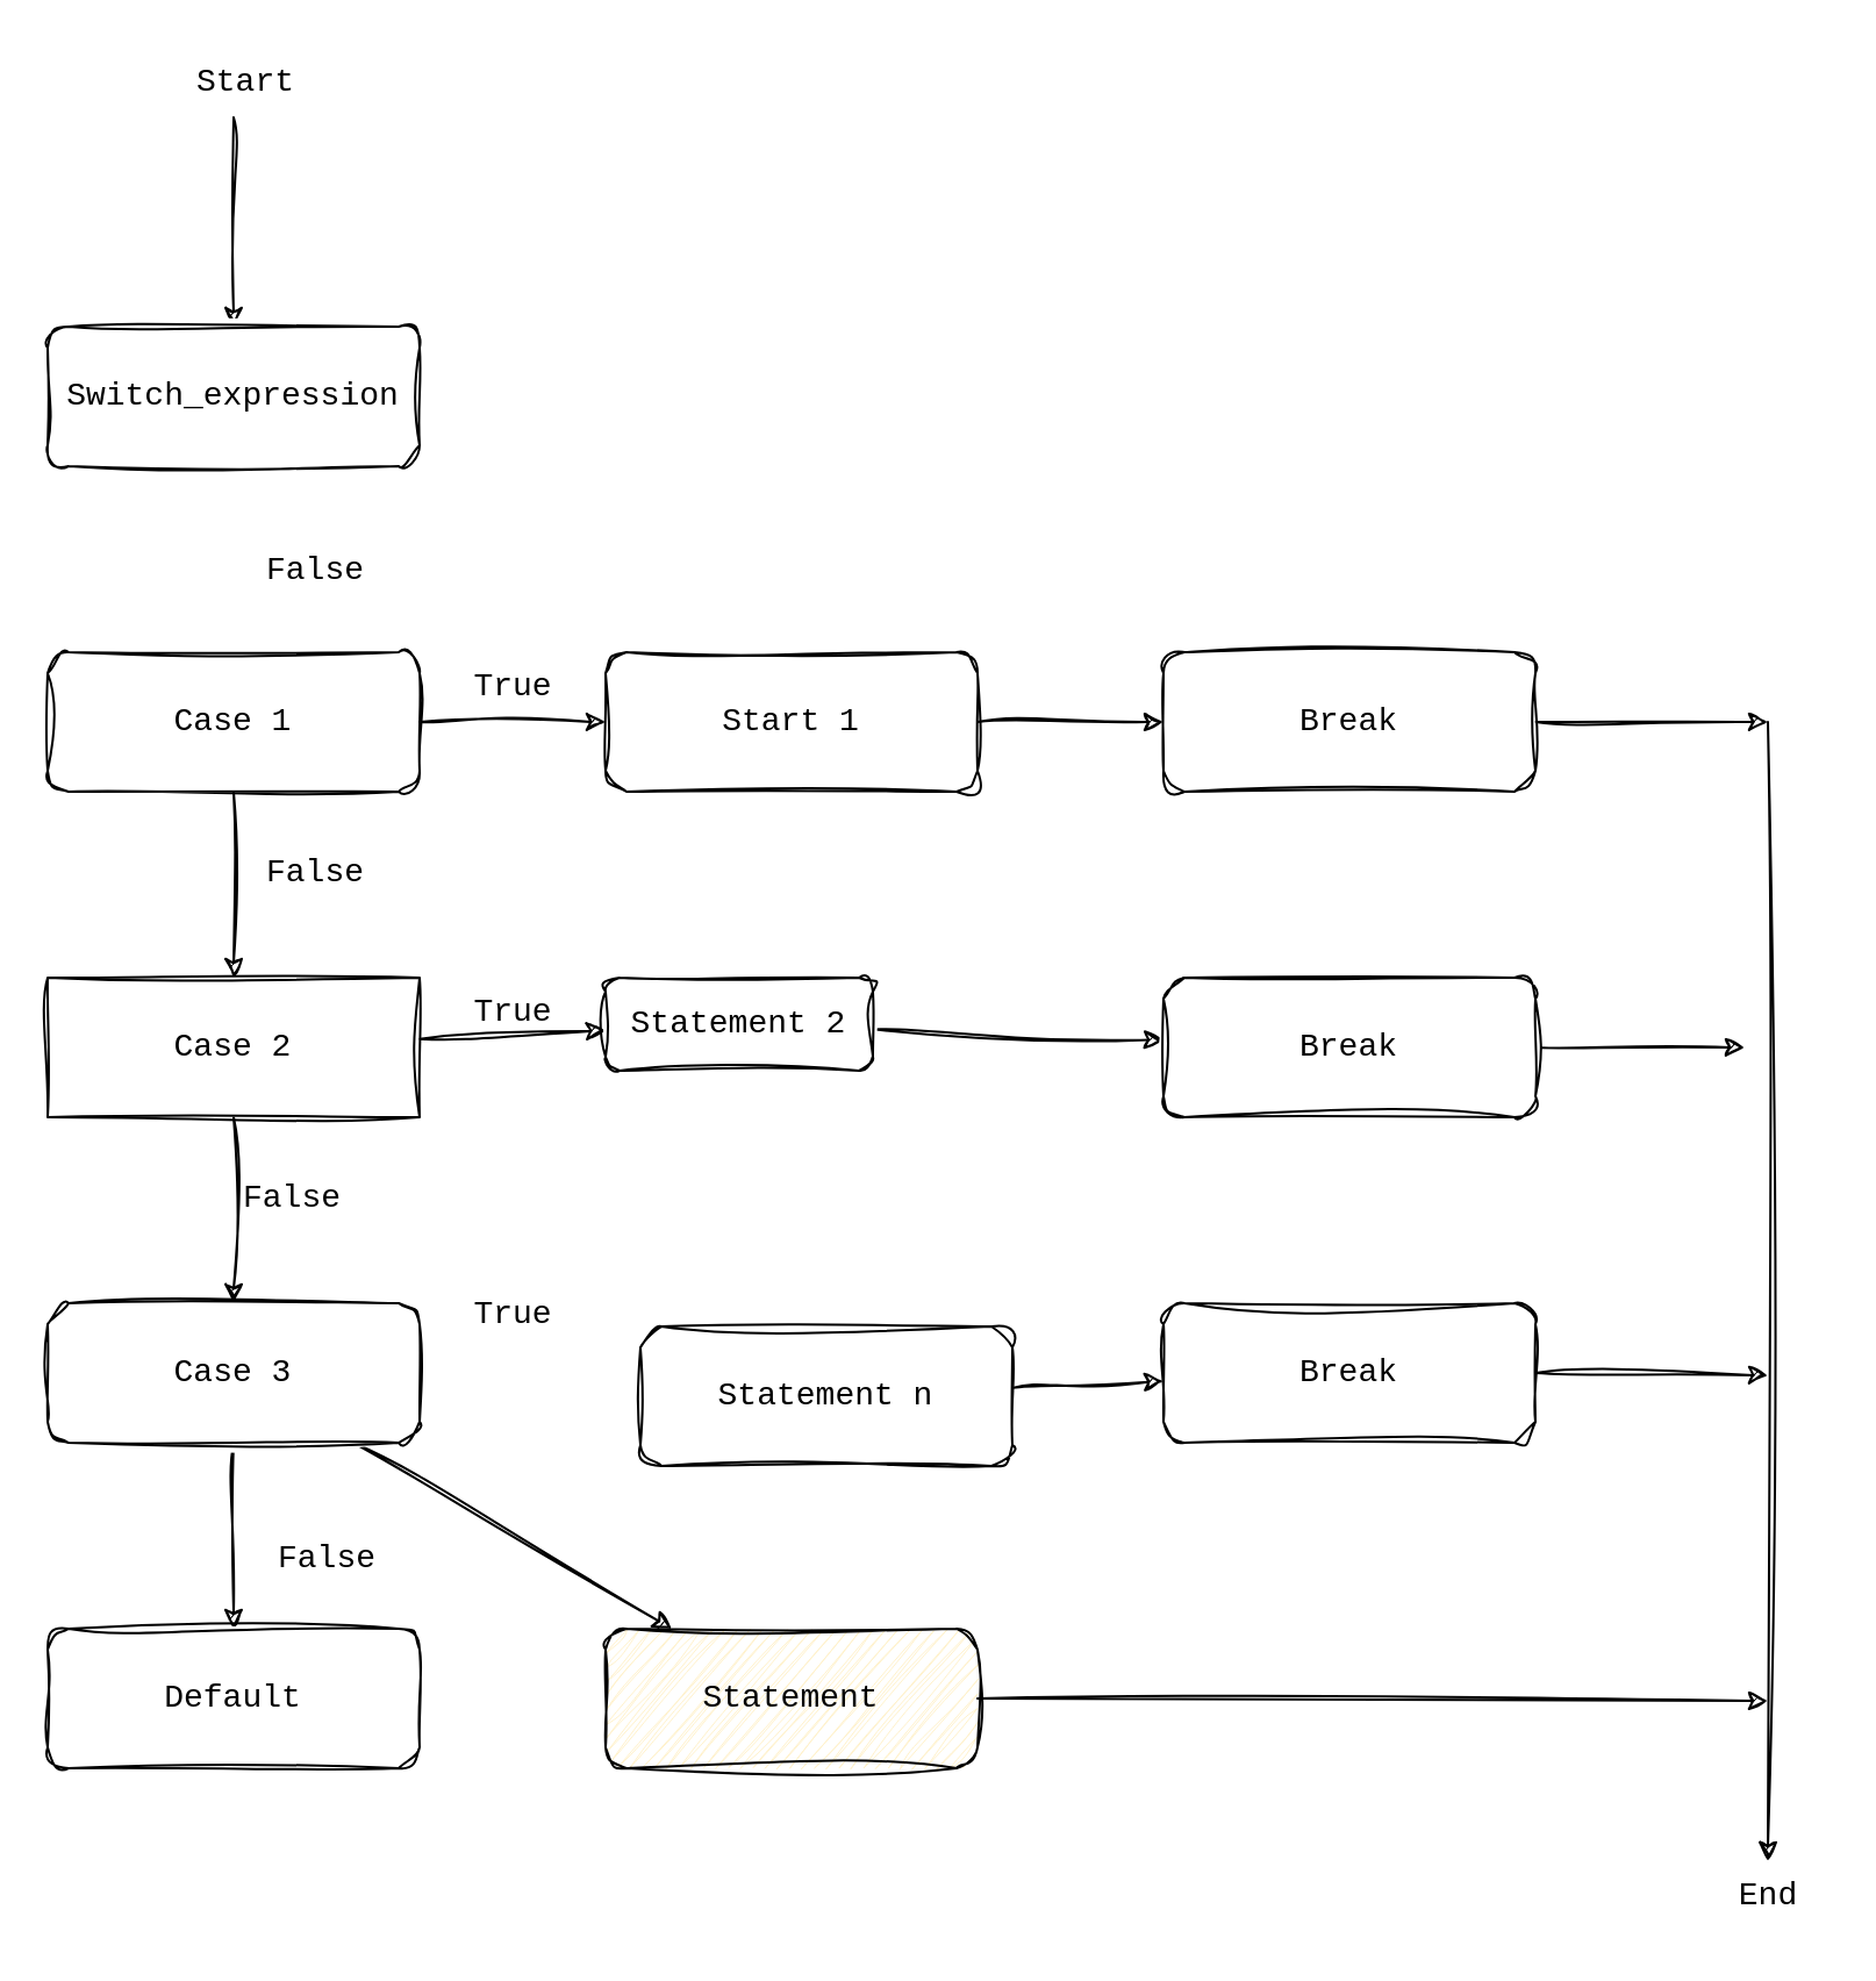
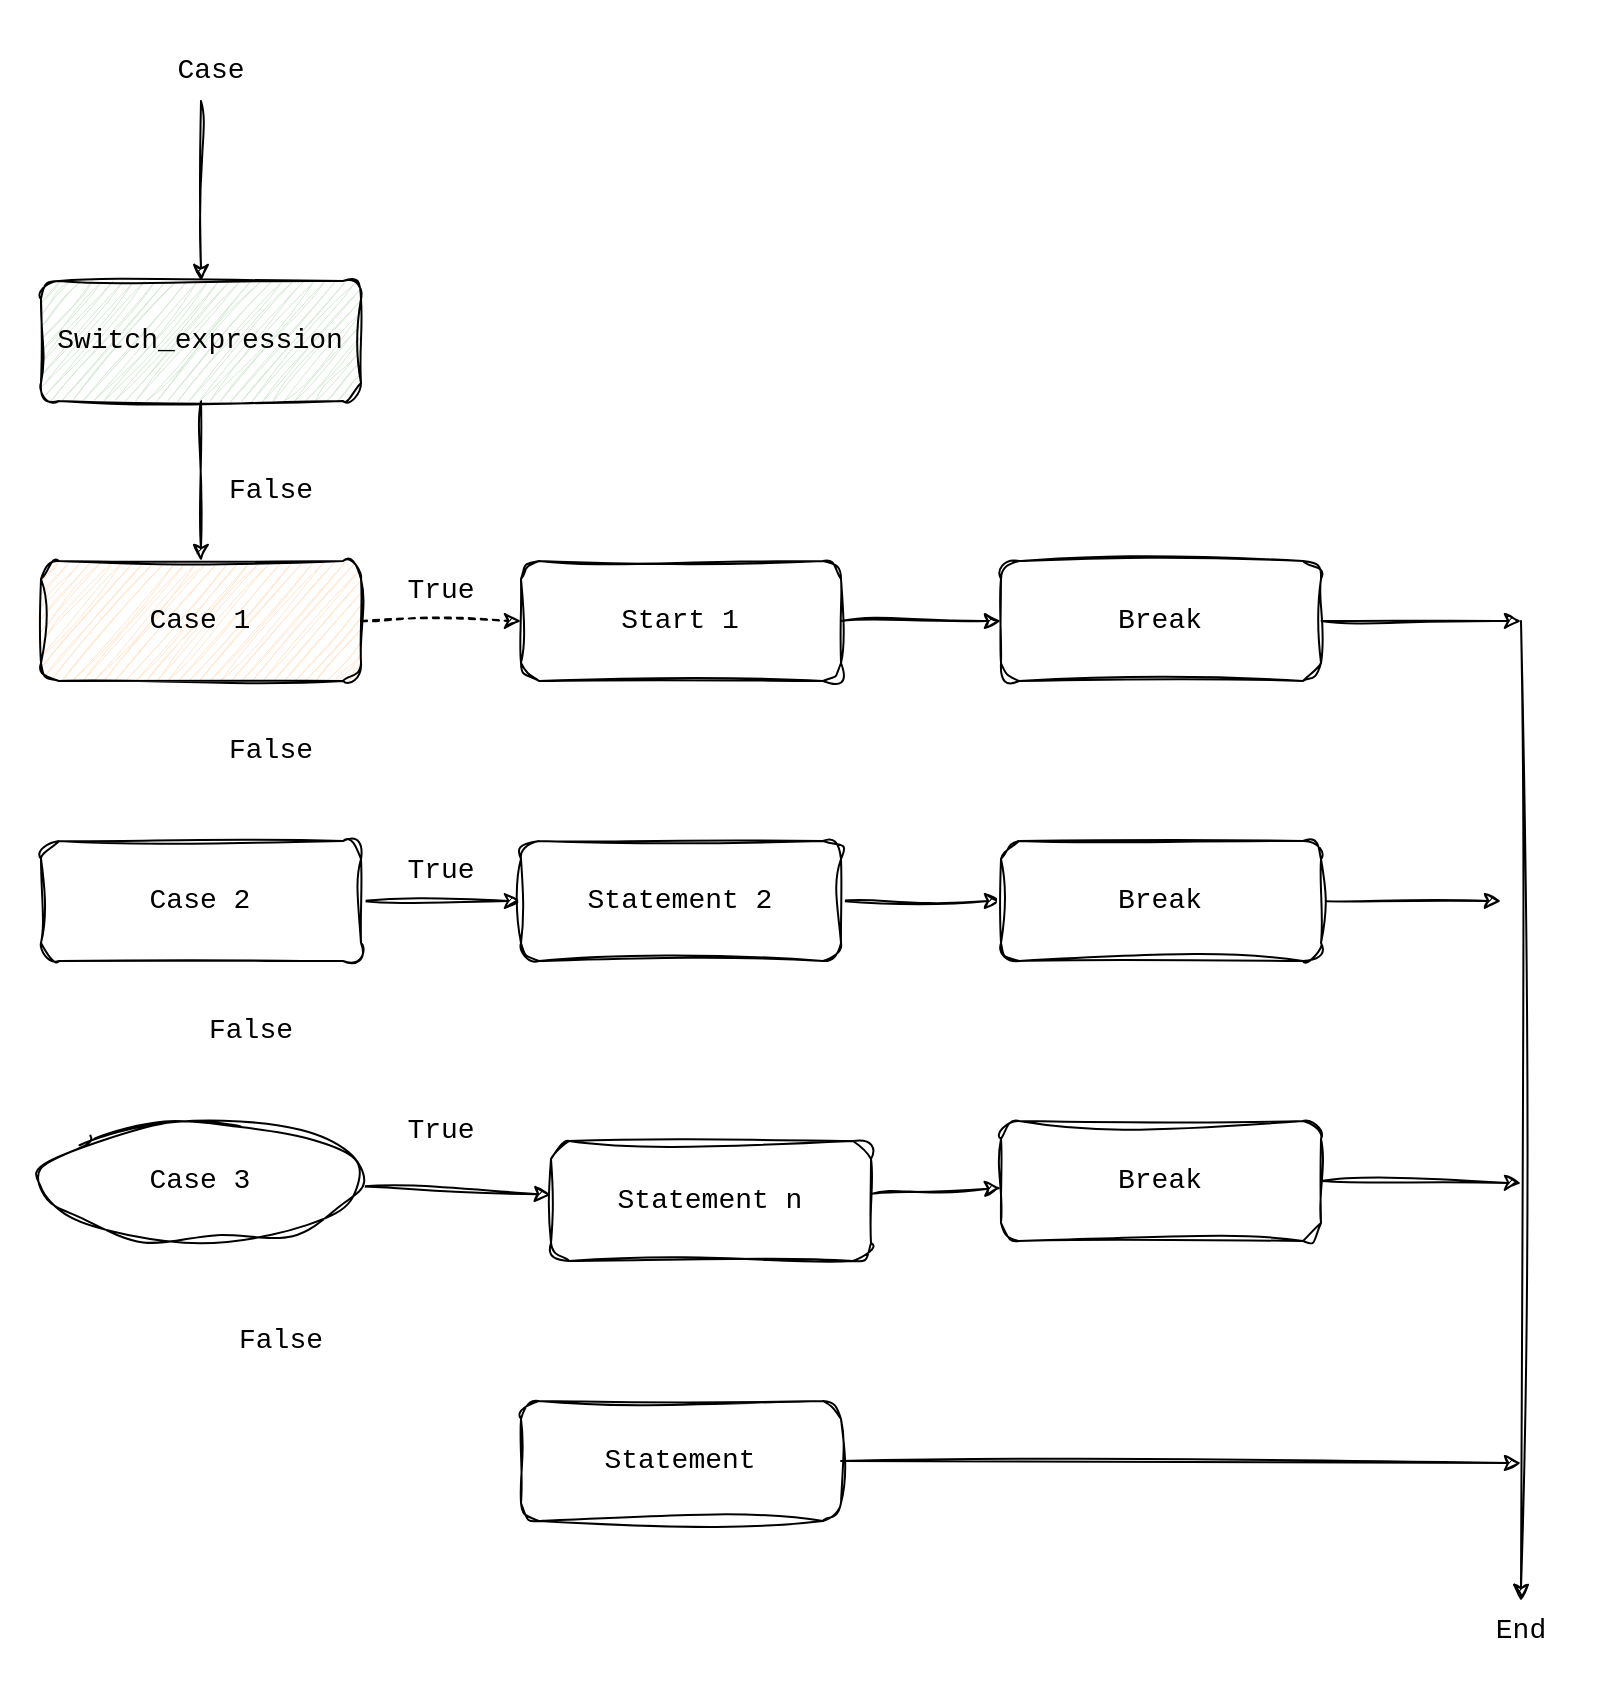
- <mxCell id="3" value="Start" style="text;html=1;align=center;verticalAlign=middle;resizable=0;points=[];autosize=1;strokeColor=none;fillColor=none;fontSize=14;fontFamily=Courier New;sketch=1;hachureGap=4;jiggle=2;curveFitting=1;fontSource=https%3A%2F%2Ffonts.googleapis.com%2Fcss%3Ffamily%3DArchitects%2BDaughter;" vertex="1" parent="1"><mxGeometry x="70" y="20" width="70" height="30" as="geometry" /></mxCell>
+ <mxCell id="3" value="Case" style="text;html=1;align=center;verticalAlign=middle;resizable=0;points=[];autosize=1;strokeColor=none;fillColor=none;fontSize=14;fontFamily=Courier New;sketch=1;hachureGap=4;jiggle=2;curveFitting=1;fontSource=https%3A%2F%2Ffonts.googleapis.com%2Fcss%3Ffamily%3DArchitects%2BDaughter;" vertex="1" parent="1"><mxGeometry x="70" y="20" width="70" height="30" as="geometry" /></mxCell>
- <mxCell id="5" value="Switch_expression" style="rounded=1;whiteSpace=wrap;html=1;sketch=1;hachureGap=4;jiggle=2;fillStyle=auto;curveFitting=1;fontFamily=Courier New;fontSize=14;" vertex="1" parent="1"><mxGeometry x="20" y="140" width="160" height="60" as="geometry" /></mxCell>
+ <mxCell id="5" value="Switch_expression" style="rounded=1;whiteSpace=wrap;html=1;sketch=1;hachureGap=4;jiggle=2;fillStyle=auto;curveFitting=1;fontFamily=Courier New;fontSize=14;fillColor=#d5e8d4;" vertex="1" parent="1"><mxGeometry x="20" y="140" width="160" height="60" as="geometry" /></mxCell>
+ <mxCell id="4" value="" style="edgeStyle=none;sketch=1;hachureGap=4;jiggle=2;curveFitting=1;html=1;fontFamily=Courier New;fontSize=14;" edge="1" parent="1" source="5" target="8"><mxGeometry relative="1" as="geometry" /></mxCell>
- <mxCell id="8" value="Case 1" style="rounded=1;whiteSpace=wrap;html=1;sketch=1;hachureGap=4;jiggle=2;fillStyle=auto;curveFitting=1;fontFamily=Courier New;fontSize=14;fontSource=https%3A%2F%2Ffonts.googleapis.com%2Fcss%3Ffamily%3DArchitects%2BDaughter;" vertex="1" parent="1"><mxGeometry x="20" y="280" width="160" height="60" as="geometry" /></mxCell>
+ <mxCell id="8" value="Case 1" style="rounded=1;whiteSpace=wrap;html=1;sketch=1;hachureGap=4;jiggle=2;fillStyle=auto;curveFitting=1;fontFamily=Courier New;fontSize=14;fontSource=https%3A%2F%2Ffonts.googleapis.com%2Fcss%3Ffamily%3DArchitects%2BDaughter;fillColor=#ffe6cc;" vertex="1" parent="1"><mxGeometry x="20" y="280" width="160" height="60" as="geometry" /></mxCell>
- <mxCell id="7" value="" style="edgeStyle=none;sketch=1;hachureGap=4;jiggle=2;curveFitting=1;html=1;fontFamily=Courier New;fontSize=14;" edge="1" parent="1" source="8" target="21"><mxGeometry relative="1" as="geometry" /></mxCell>
+ <mxCell id="7" value="" style="edgeStyle=none;sketch=1;hachureGap=4;jiggle=2;curveFitting=1;html=1;fontFamily=Courier New;fontSize=14;dashed=1;" edge="1" parent="1" source="8" target="21"><mxGeometry relative="1" as="geometry" /></mxCell>
- <mxCell id="6" value="" style="edgeStyle=none;sketch=1;hachureGap=4;jiggle=2;curveFitting=1;html=1;fontFamily=Courier New;fontSize=14;" edge="1" parent="1" source="8" target="11"><mxGeometry relative="1" as="geometry" /></mxCell>
- <mxCell id="25" value="Statement 2" style="rounded=1;whiteSpace=wrap;html=1;sketch=1;hachureGap=4;jiggle=2;fillStyle=auto;curveFitting=1;fontFamily=Courier New;fontSize=14;fontSource=https%3A%2F%2Ffonts.googleapis.com%2Fcss%3Ffamily%3DArchitects%2BDaughter;" vertex="1" parent="1"><mxGeometry x="260" y="420" width="115" height="40" as="geometry" /></mxCell>
+ <mxCell id="25" value="Statement 2" style="rounded=1;whiteSpace=wrap;html=1;sketch=1;hachureGap=4;jiggle=2;fillStyle=auto;curveFitting=1;fontFamily=Courier New;fontSize=14;fontSource=https%3A%2F%2Ffonts.googleapis.com%2Fcss%3Ffamily%3DArchitects%2BDaughter;" vertex="1" parent="1"><mxGeometry x="260" y="420" width="160" height="60" as="geometry" /></mxCell>
- <mxCell id="11" value="Case 2" style="whiteSpace=wrap;html=1;sketch=1;hachureGap=4;jiggle=2;fillStyle=auto;curveFitting=1;fontFamily=Courier New;fontSize=14;fontSource=https%3A%2F%2Ffonts.googleapis.com%2Fcss%3Ffamily%3DArchitects%2BDaughter;rounded=0;" vertex="1" parent="1"><mxGeometry x="20" y="420" width="160" height="60" as="geometry" /></mxCell>
+ <mxCell id="11" value="Case 2" style="rounded=1;whiteSpace=wrap;html=1;sketch=1;hachureGap=4;jiggle=2;fillStyle=auto;curveFitting=1;fontFamily=Courier New;fontSize=14;fontSource=https%3A%2F%2Ffonts.googleapis.com%2Fcss%3Ffamily%3DArchitects%2BDaughter;" vertex="1" parent="1"><mxGeometry x="20" y="420" width="160" height="60" as="geometry" /></mxCell>
- <mxCell id="9" value="" style="edgeStyle=none;sketch=1;hachureGap=4;jiggle=2;curveFitting=1;html=1;fontFamily=Courier New;fontSize=14;" edge="1" parent="1" source="11" target="14"><mxGeometry relative="1" as="geometry" /></mxCell>
- <mxCell id="14" value="Case 3" style="rounded=1;whiteSpace=wrap;html=1;sketch=1;hachureGap=4;jiggle=2;fillStyle=auto;curveFitting=1;fontFamily=Courier New;fontSize=14;fontSource=https%3A%2F%2Ffonts.googleapis.com%2Fcss%3Ffamily%3DArchitects%2BDaughter;" vertex="1" parent="1"><mxGeometry x="20" y="560" width="160" height="60" as="geometry" /></mxCell>
+ <mxCell id="14" value="Case 3" style="ellipse;whiteSpace=wrap;html=1;sketch=1;hachureGap=4;jiggle=2;fillStyle=auto;curveFitting=1;fontFamily=Courier New;fontSize=14;fontSource=https%3A%2F%2Ffonts.googleapis.com%2Fcss%3Ffamily%3DArchitects%2BDaughter;" vertex="1" parent="1"><mxGeometry x="20" y="560" width="160" height="60" as="geometry" /></mxCell>
- <mxCell id="12" value="" style="edgeStyle=none;sketch=1;hachureGap=4;jiggle=2;curveFitting=1;html=1;fontFamily=Courier New;fontSize=14;" edge="1" parent="1" source="14" target="15"><mxGeometry relative="1" as="geometry" /></mxCell>
- <mxCell id="13" value="" style="edgeStyle=none;sketch=1;hachureGap=4;jiggle=2;curveFitting=1;html=1;fontFamily=Courier New;fontSize=14;" edge="1" parent="1" source="14" target="33"><mxGeometry relative="1" as="geometry" /></mxCell>
+ <mxCell id="13" value="" style="edgeStyle=none;sketch=1;hachureGap=4;jiggle=2;curveFitting=1;html=1;fontFamily=Courier New;fontSize=14;" edge="1" parent="1" source="14" target="29"><mxGeometry relative="1" as="geometry" /></mxCell>
- <mxCell id="15" value="Default" style="rounded=1;whiteSpace=wrap;html=1;sketch=1;hachureGap=4;jiggle=2;fillStyle=auto;curveFitting=1;fontFamily=Courier New;fontSize=14;fontSource=https%3A%2F%2Ffonts.googleapis.com%2Fcss%3Ffamily%3DArchitects%2BDaughter;" vertex="1" parent="1"><mxGeometry x="20" y="700" width="160" height="60" as="geometry" /></mxCell>
- <mxCell id="33" value="Statement" style="rounded=1;whiteSpace=wrap;html=1;sketch=1;hachureGap=4;jiggle=2;fillStyle=auto;curveFitting=1;fontFamily=Courier New;fontSize=14;fontSource=https%3A%2F%2Ffonts.googleapis.com%2Fcss%3Ffamily%3DArchitects%2BDaughter;fillColor=#fff2cc;" vertex="1" parent="1"><mxGeometry x="260" y="700" width="160" height="60" as="geometry" /></mxCell>
+ <mxCell id="33" value="Statement" style="rounded=1;whiteSpace=wrap;html=1;sketch=1;hachureGap=4;jiggle=2;fillStyle=auto;curveFitting=1;fontFamily=Courier New;fontSize=14;fontSource=https%3A%2F%2Ffonts.googleapis.com%2Fcss%3Ffamily%3DArchitects%2BDaughter;" vertex="1" parent="1"><mxGeometry x="260" y="700" width="160" height="60" as="geometry" /></mxCell>
